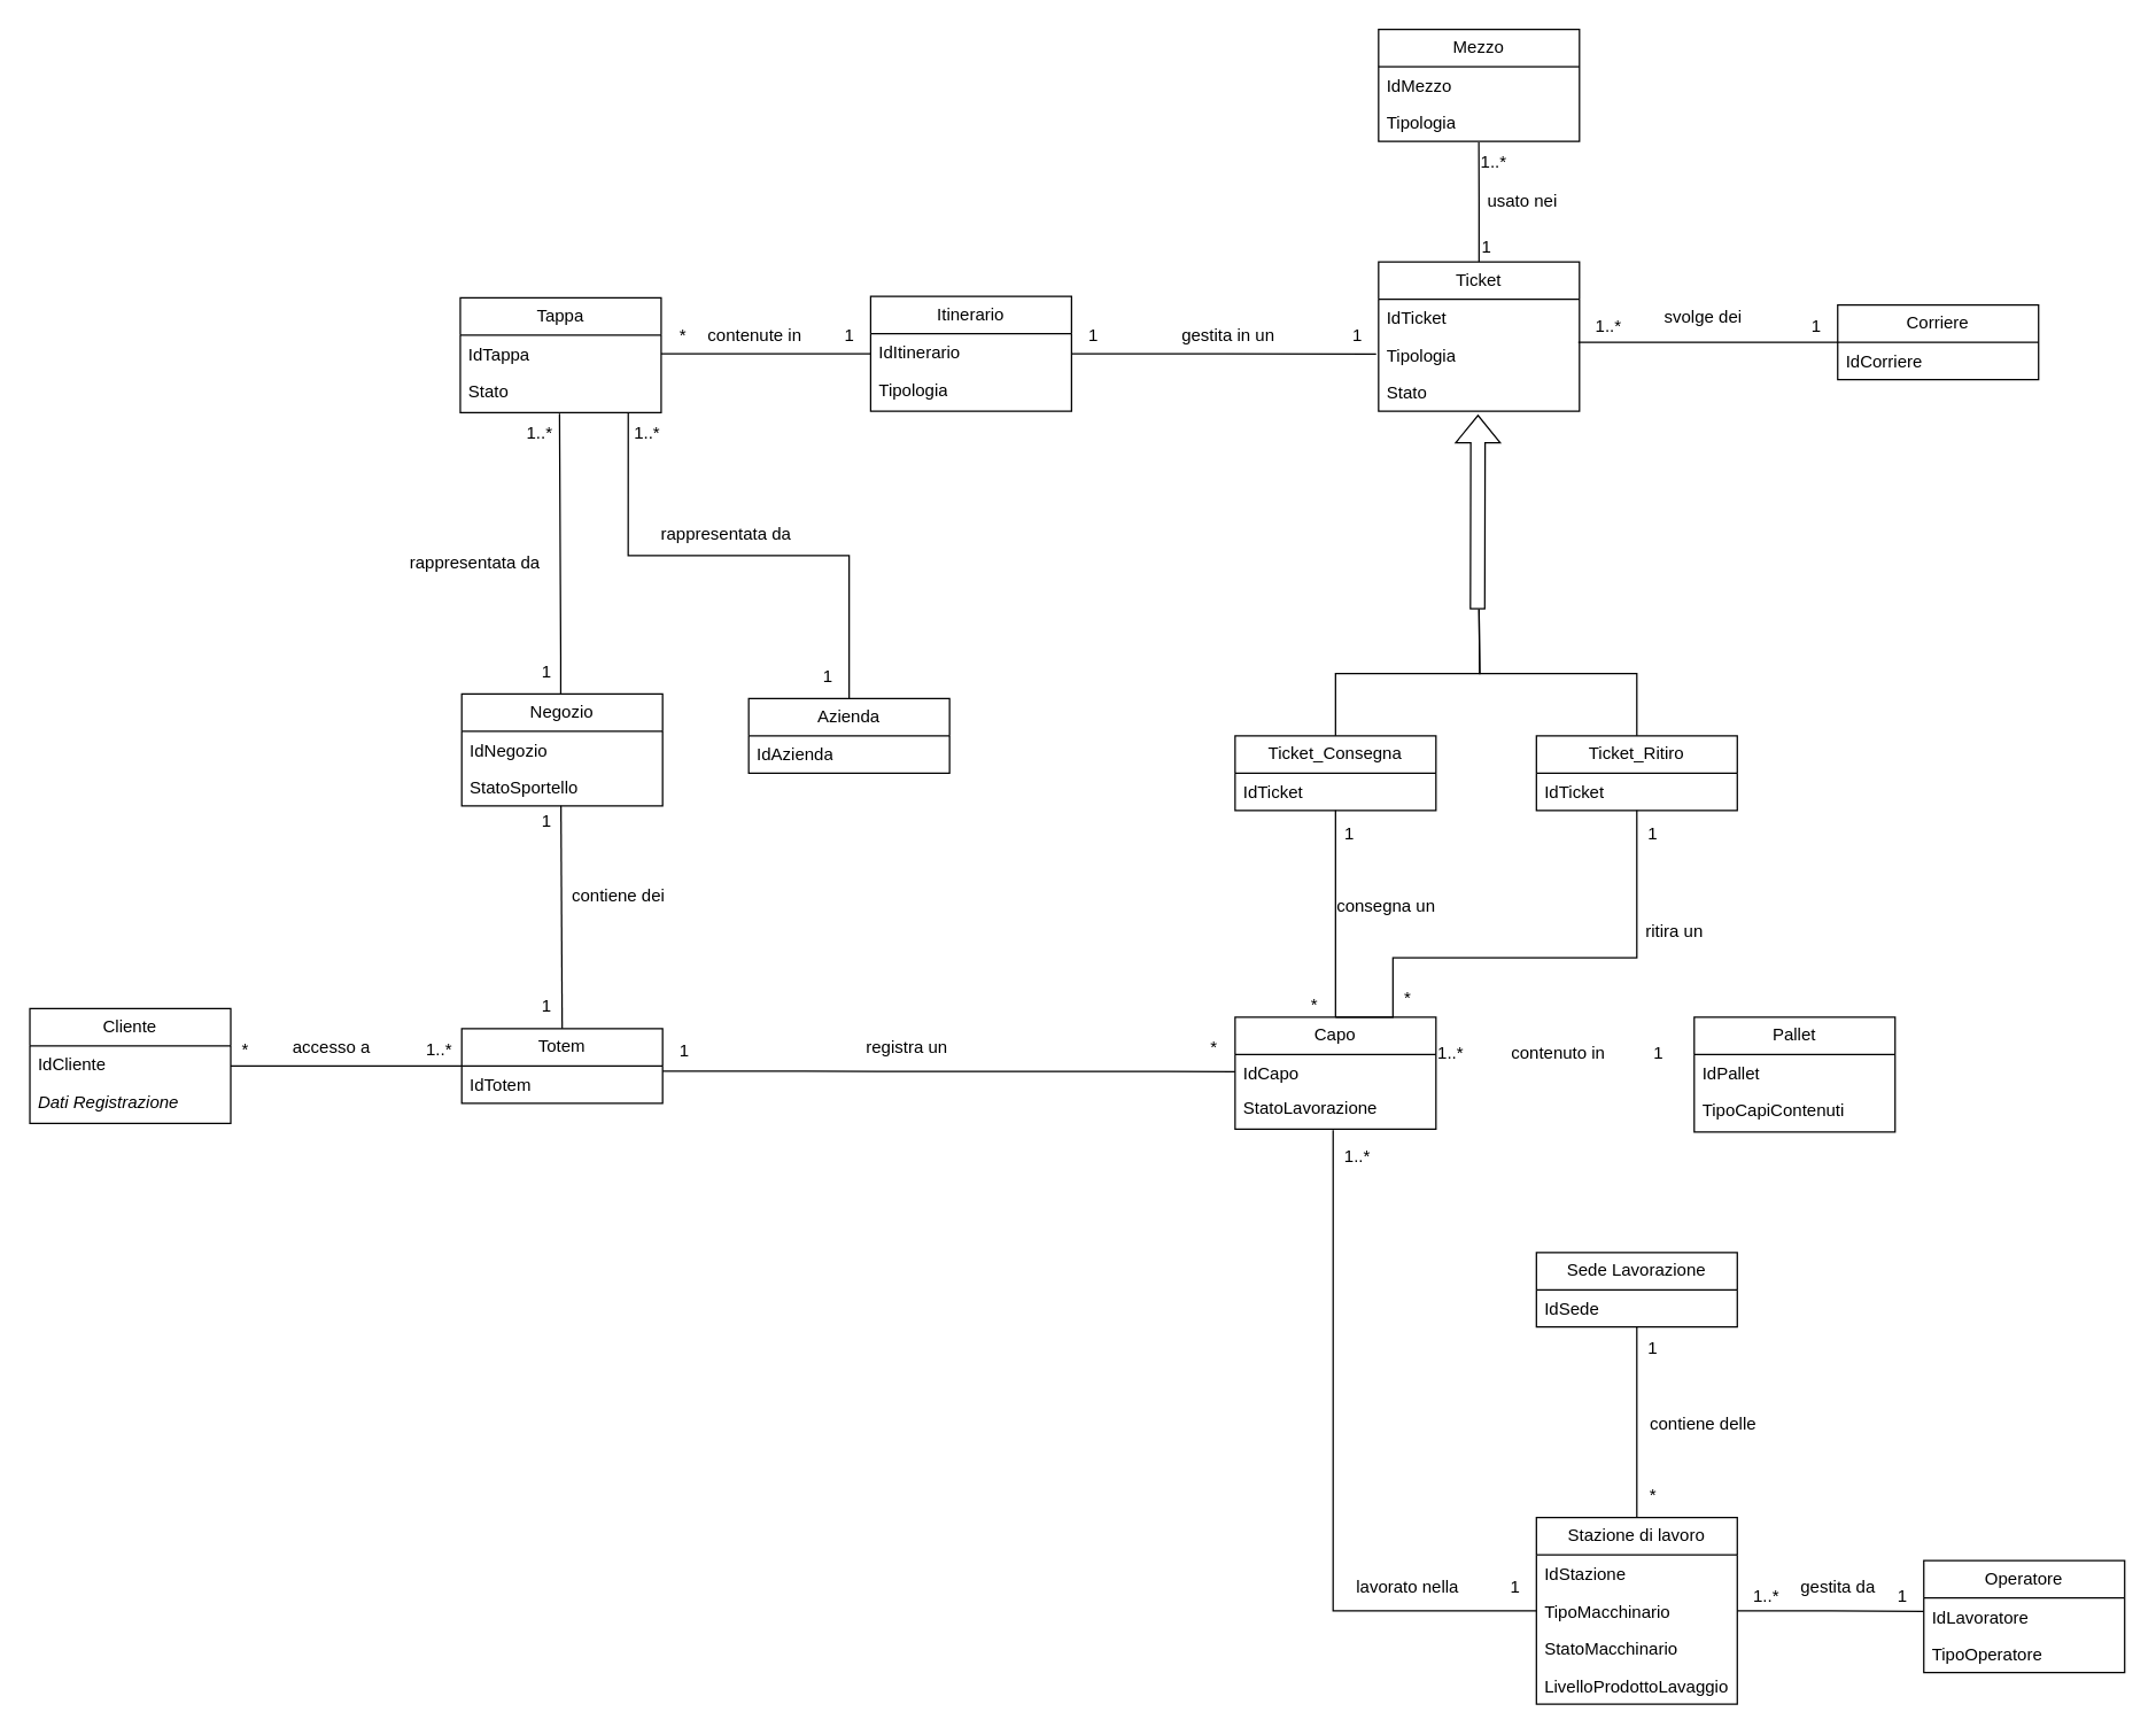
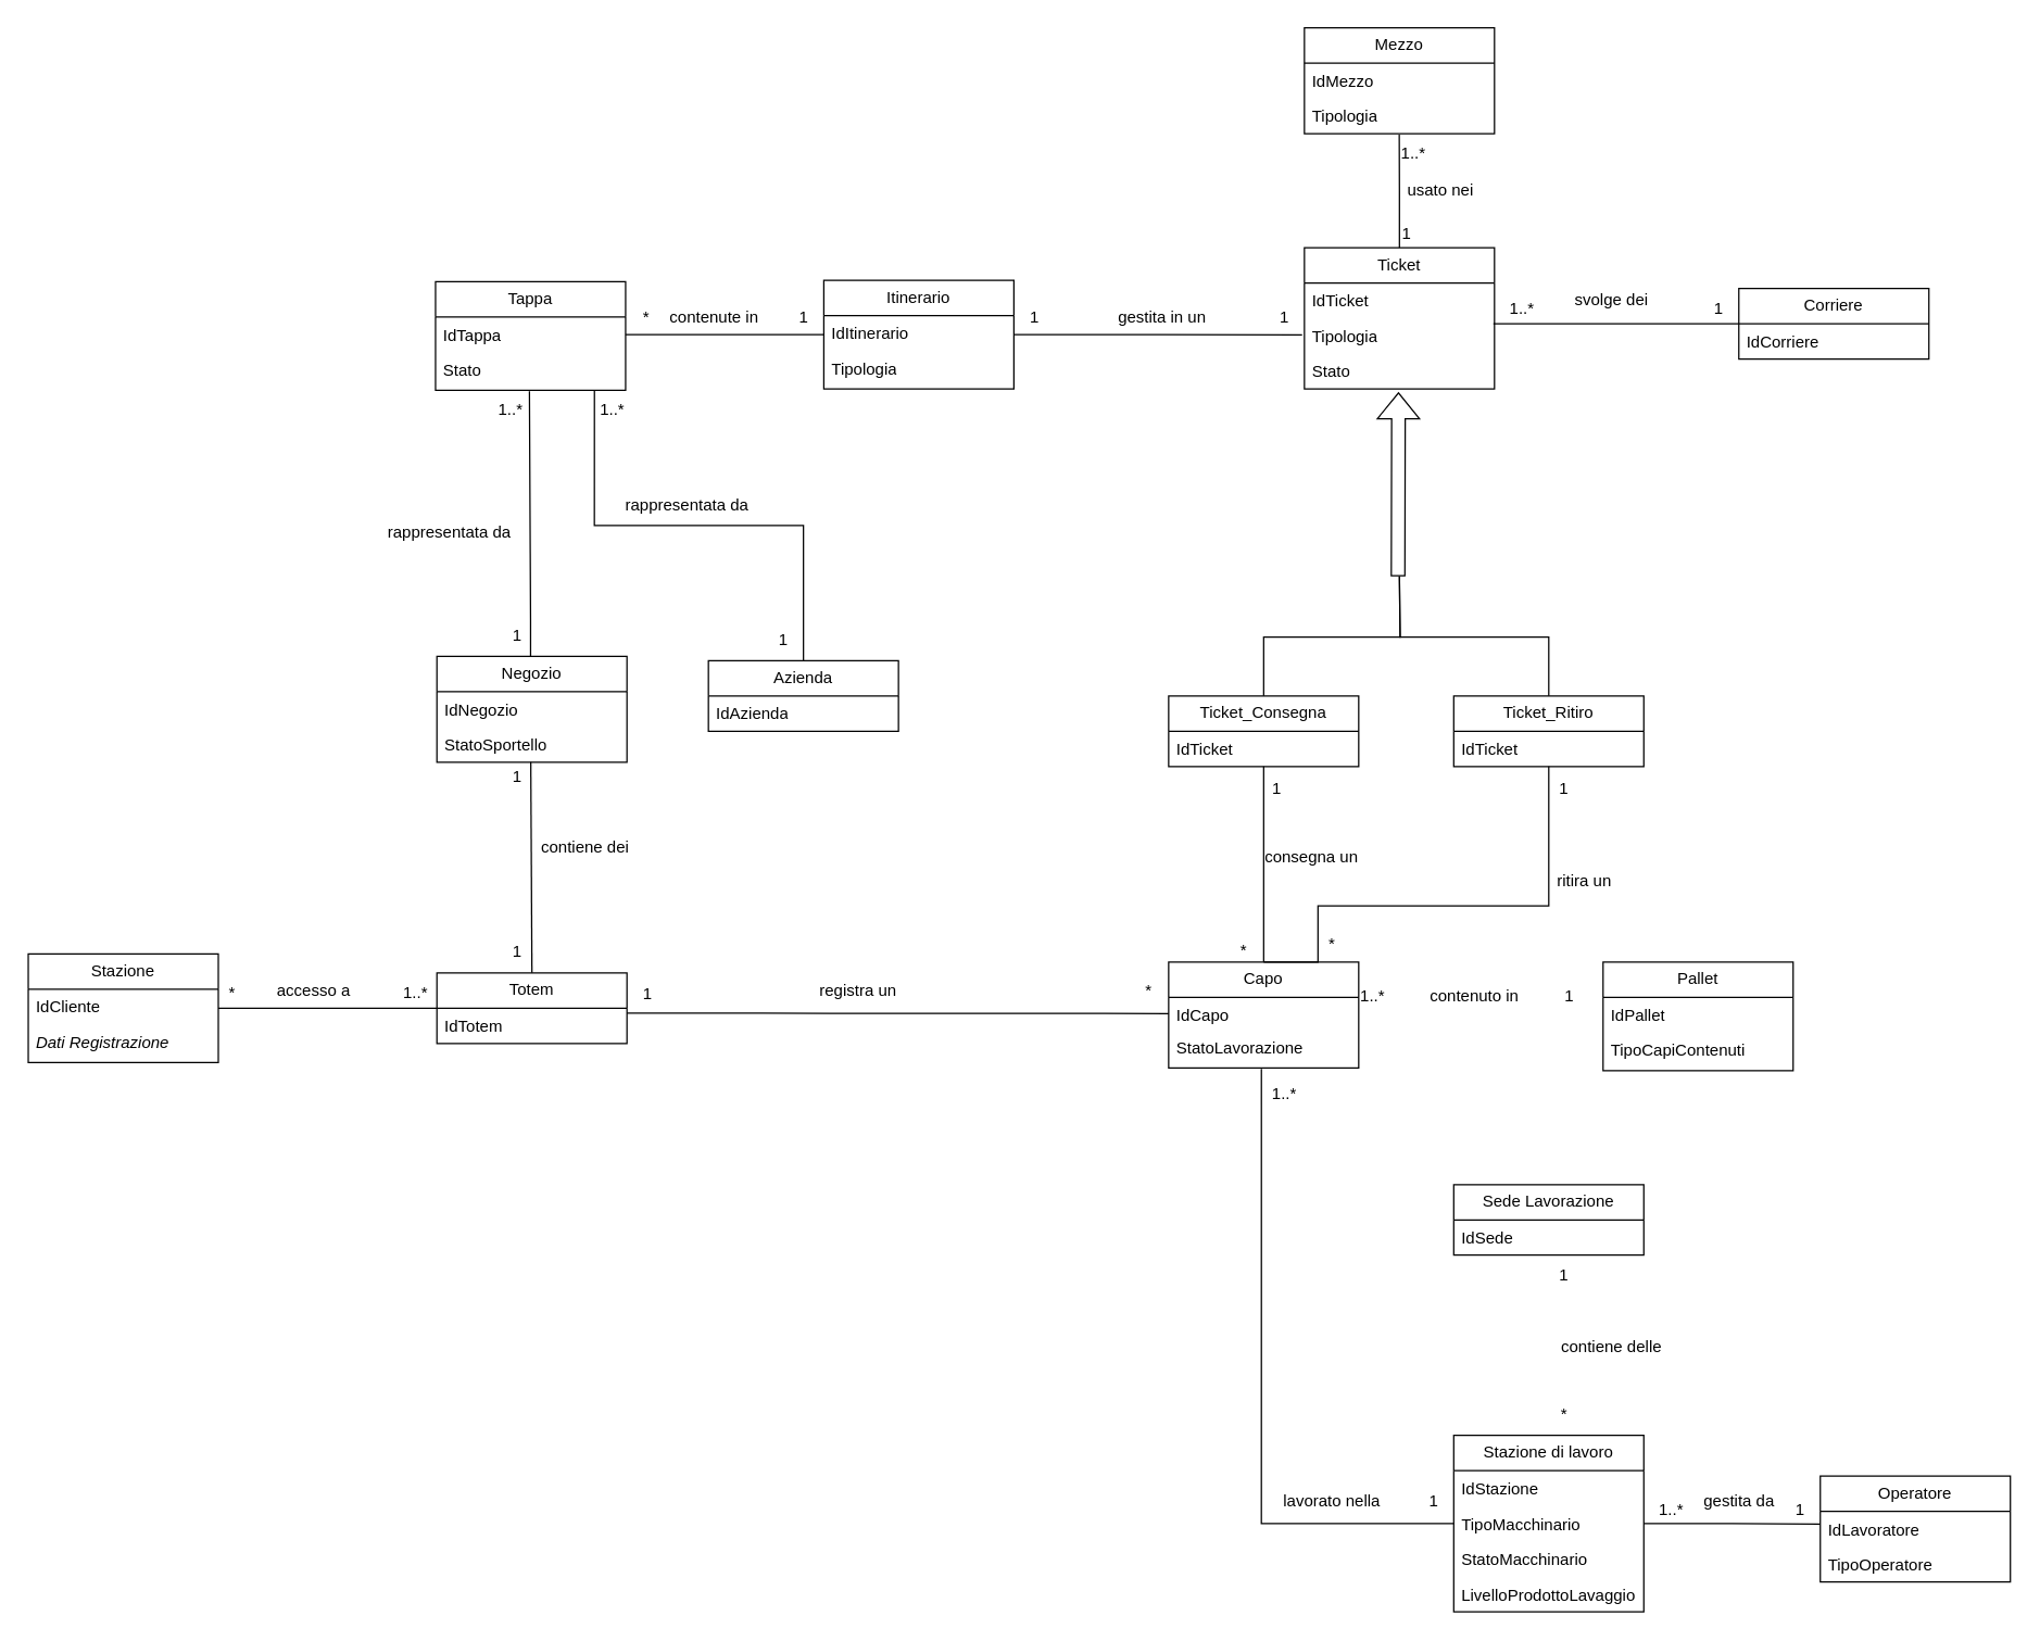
- <mxCell id="2" value="&lt;font style=&quot;vertical-align: inherit;&quot;&gt;&lt;font style=&quot;vertical-align: inherit;&quot;&gt;&lt;font style=&quot;vertical-align: inherit;&quot;&gt;&lt;font style=&quot;vertical-align: inherit;&quot;&gt;Cliente&lt;/font&gt;&lt;/font&gt;&lt;/font&gt;&lt;/font&gt;" style="swimlane;fontStyle=0;childLayout=stackLayout;horizontal=1;startSize=26;fillColor=none;horizontalStack=0;resizeParent=1;resizeParentMax=0;resizeLast=0;collapsible=1;marginBottom=0;whiteSpace=wrap;html=1;" vertex="1" parent="1"><mxGeometry x="20" y="702.25" width="140" height="80" as="geometry" /></mxCell>
+ <mxCell id="2" value="&lt;font style=&quot;vertical-align: inherit;&quot;&gt;&lt;font style=&quot;vertical-align: inherit;&quot;&gt;&lt;font style=&quot;vertical-align: inherit;&quot;&gt;&lt;font style=&quot;vertical-align: inherit;&quot;&gt;Stazione&lt;/font&gt;&lt;/font&gt;&lt;/font&gt;&lt;/font&gt;" style="swimlane;fontStyle=0;childLayout=stackLayout;horizontal=1;startSize=26;fillColor=none;horizontalStack=0;resizeParent=1;resizeParentMax=0;resizeLast=0;collapsible=1;marginBottom=0;whiteSpace=wrap;html=1;" vertex="1" parent="1"><mxGeometry x="20" y="702.25" width="140" height="80" as="geometry" /></mxCell>
- <mxCell id="9" style="edgeStyle=orthogonalEdgeStyle;rounded=0;orthogonalLoop=1;jettySize=auto;html=1;entryX=0.5;entryY=0;entryDx=0;entryDy=0;endArrow=none;endFill=0;" edge="1" parent="1" source="10" target="21"><mxGeometry relative="1" as="geometry" /></mxCell>
